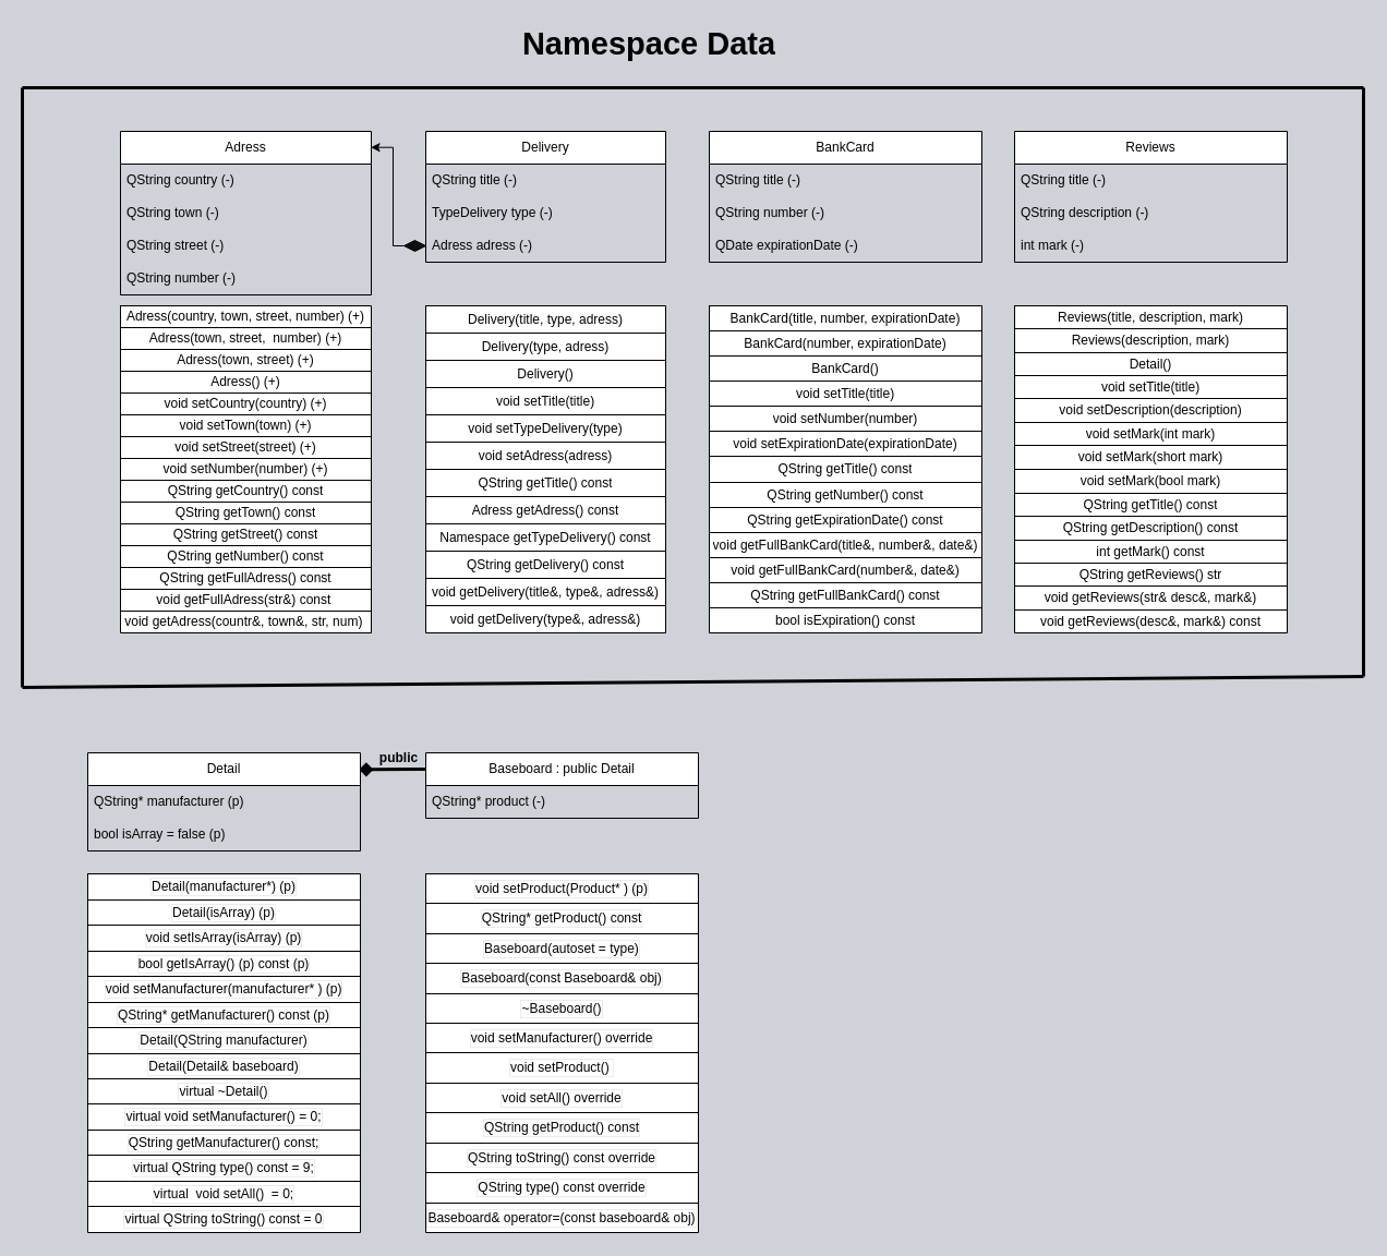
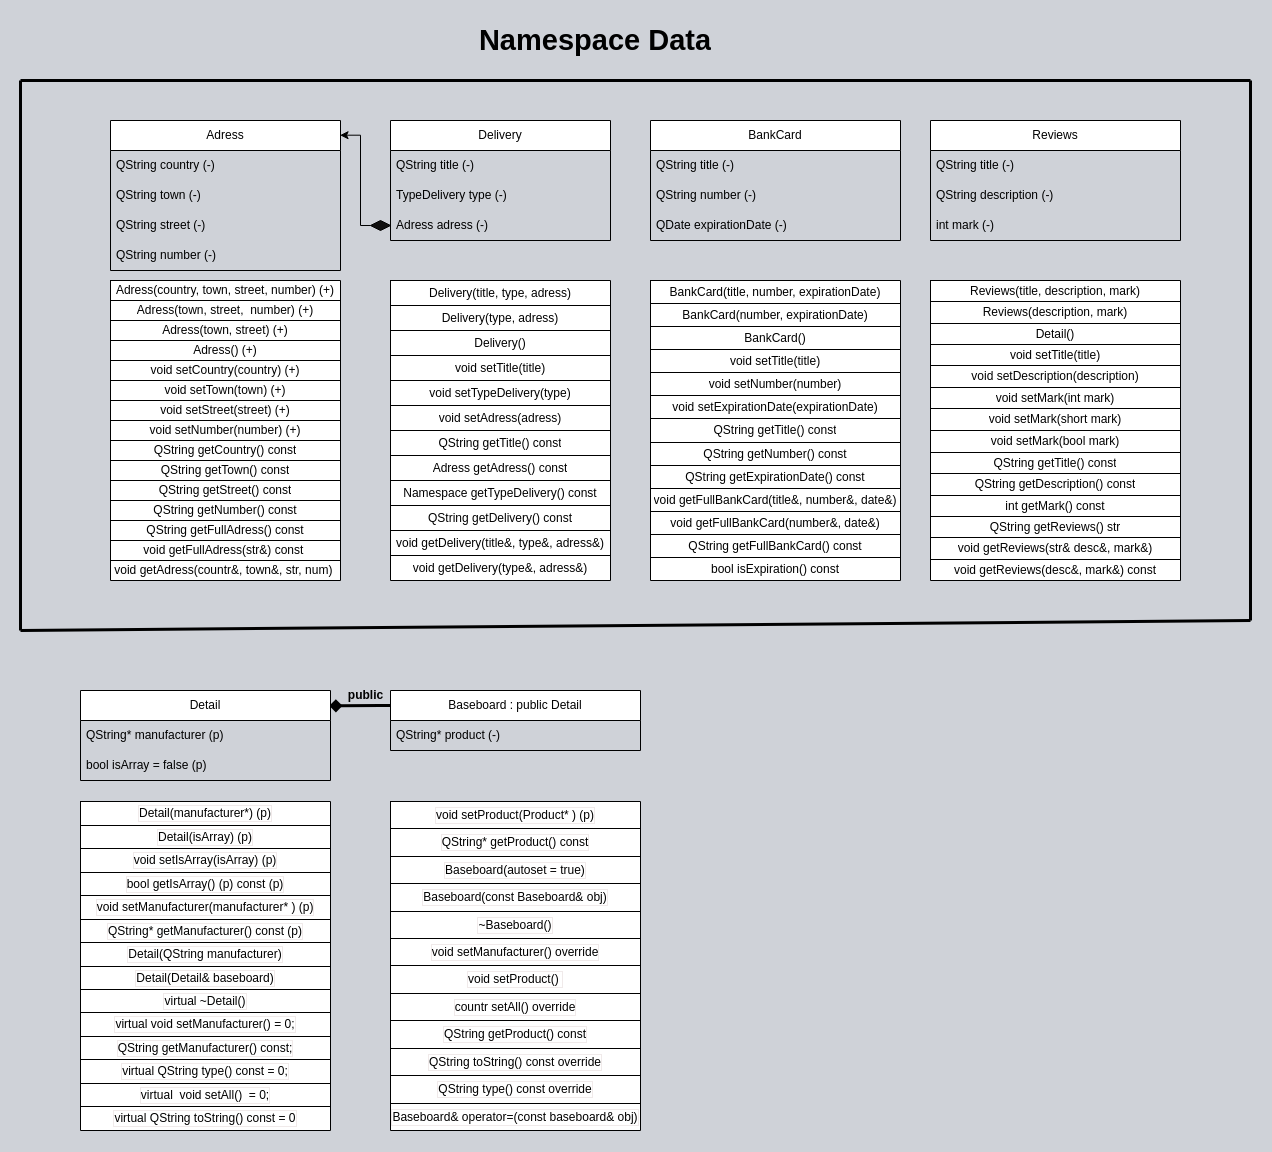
- <mxCell id="180" value="Baseboard(autoset = type)" style="shape=partialRectangle;html=1;whiteSpace=wrap;connectable=0;strokeColor=inherit;overflow=hidden;fillColor=none;top=0;left=0;bottom=0;right=0;pointerEvents=1;labelBackgroundColor=default;labelBorderColor=#f0eaea;fontSize=12;fontColor=#000000;" vertex="1" parent="179"><mxGeometry width="250" height="27" as="geometry"><mxRectangle width="250" height="27" as="alternateBounds" /></mxGeometry></mxCell>
+ <mxCell id="180" value="Baseboard(autoset = true)" style="shape=partialRectangle;html=1;whiteSpace=wrap;connectable=0;strokeColor=inherit;overflow=hidden;fillColor=none;top=0;left=0;bottom=0;right=0;pointerEvents=1;labelBackgroundColor=default;labelBorderColor=#f0eaea;fontSize=12;fontColor=#000000;" vertex="1" parent="179"><mxGeometry width="250" height="27" as="geometry"><mxRectangle width="250" height="27" as="alternateBounds" /></mxGeometry></mxCell>
- <mxCell id="190" value="void setAll() override" style="shape=partialRectangle;html=1;whiteSpace=wrap;connectable=0;strokeColor=inherit;overflow=hidden;fillColor=none;top=0;left=0;bottom=0;right=0;pointerEvents=1;labelBackgroundColor=default;labelBorderColor=#f0eaea;fontSize=12;fontColor=#000000;" vertex="1" parent="189"><mxGeometry width="250" height="27" as="geometry"><mxRectangle width="250" height="27" as="alternateBounds" /></mxGeometry></mxCell>
+ <mxCell id="190" value="countr setAll() override" style="shape=partialRectangle;html=1;whiteSpace=wrap;connectable=0;strokeColor=inherit;overflow=hidden;fillColor=none;top=0;left=0;bottom=0;right=0;pointerEvents=1;labelBackgroundColor=default;labelBorderColor=#f0eaea;fontSize=12;fontColor=#000000;" vertex="1" parent="189"><mxGeometry width="250" height="27" as="geometry"><mxRectangle width="250" height="27" as="alternateBounds" /></mxGeometry></mxCell>
- <mxCell id="162" value="virtual QString type() const = 9;" style="shape=partialRectangle;html=1;whiteSpace=wrap;connectable=0;strokeColor=inherit;overflow=hidden;fillColor=none;top=0;left=0;bottom=0;right=0;pointerEvents=1;labelBackgroundColor=default;labelBorderColor=#f0eaea;fontSize=12;fontColor=#000000;" vertex="1" parent="161"><mxGeometry width="250" height="24" as="geometry"><mxRectangle width="250" height="24" as="alternateBounds" /></mxGeometry></mxCell>
+ <mxCell id="162" value="virtual QString type() const = 0;" style="shape=partialRectangle;html=1;whiteSpace=wrap;connectable=0;strokeColor=inherit;overflow=hidden;fillColor=none;top=0;left=0;bottom=0;right=0;pointerEvents=1;labelBackgroundColor=default;labelBorderColor=#f0eaea;fontSize=12;fontColor=#000000;" vertex="1" parent="161"><mxGeometry width="250" height="24" as="geometry"><mxRectangle width="250" height="24" as="alternateBounds" /></mxGeometry></mxCell>
